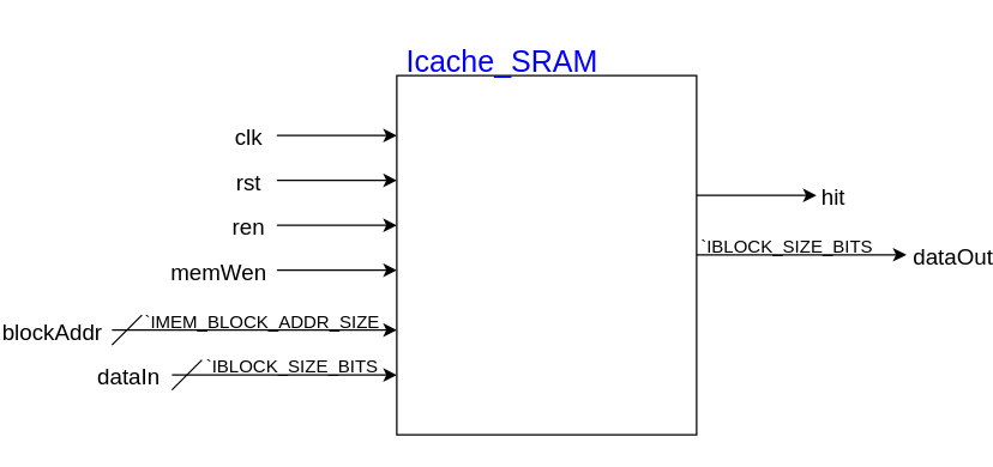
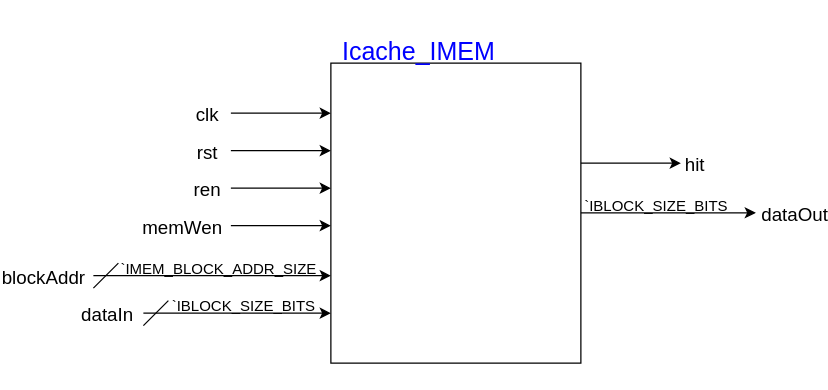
- <mxCell id="3" value="&lt;font color=&quot;#0000ff&quot; style=&quot;font-size: 20px;&quot;&gt;Icache_SRAM&lt;/font&gt;" style="text;html=1;align=center;verticalAlign=middle;resizable=0;points=[];autosize=1;strokeColor=none;fillColor=none;" vertex="1" parent="1"><mxGeometry x="205" y="20" width="150" height="40" as="geometry" /></mxCell>
+ <mxCell id="3" value="&lt;font color=&quot;#0000ff&quot; style=&quot;font-size: 20px;&quot;&gt;Icache_IMEM&lt;/font&gt;" style="text;html=1;align=center;verticalAlign=middle;resizable=0;points=[];autosize=1;strokeColor=none;fillColor=none;" vertex="1" parent="1"><mxGeometry x="205" y="20" width="150" height="40" as="geometry" /></mxCell>
